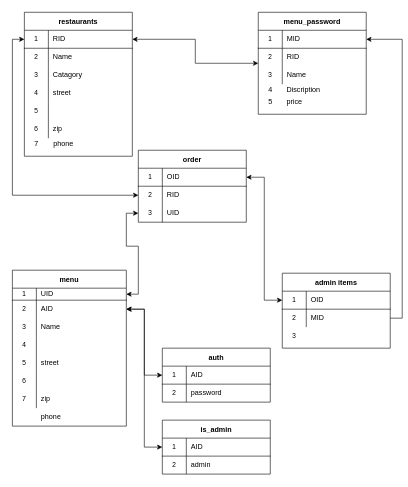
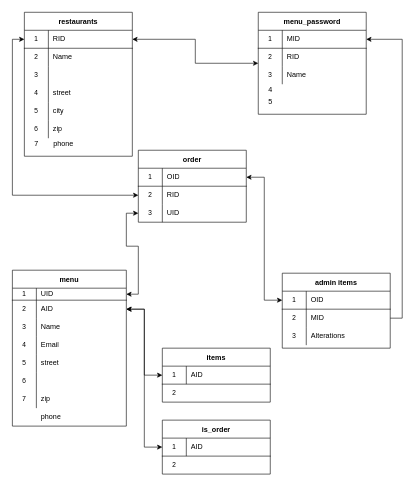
- <mxCell id="11" value="Catagory" style="shape=partialRectangle;html=1;whiteSpace=wrap;connectable=0;fillColor=none;top=0;left=0;bottom=0;right=0;align=left;spacingLeft=6;overflow=hidden;pointerEvents=1;" vertex="1" parent="9"><mxGeometry x="40" width="140" height="30" as="geometry"><mxRectangle width="140" height="30" as="alternateBounds" /></mxGeometry></mxCell>
- <mxCell id="33" value="Discription" style="text;html=1;align=center;verticalAlign=middle;resizable=0;points=[];autosize=1;strokeColor=none;fillColor=none;" vertex="1" parent="1"><mxGeometry x="470" y="140" width="70" height="20" as="geometry" /></mxCell>
- <mxCell id="35" value="price" style="text;html=1;align=center;verticalAlign=middle;resizable=0;points=[];autosize=1;strokeColor=none;fillColor=none;" vertex="1" parent="1"><mxGeometry x="470" y="160" width="40" height="20" as="geometry" /></mxCell>
+ <mxCell id="17" value="city" style="shape=partialRectangle;html=1;whiteSpace=wrap;connectable=0;fillColor=none;top=0;left=0;bottom=0;right=0;align=left;spacingLeft=6;overflow=hidden;pointerEvents=1;" vertex="1" parent="15"><mxGeometry x="40" width="140" height="30" as="geometry"><mxRectangle width="140" height="30" as="alternateBounds" /></mxGeometry></mxCell>
+ <mxCell id="80" value="Alterations" style="shape=partialRectangle;html=1;whiteSpace=wrap;connectable=0;fillColor=none;top=0;left=0;bottom=0;right=0;align=left;spacingLeft=6;overflow=hidden;pointerEvents=1;" vertex="1" parent="78"><mxGeometry x="40" width="140" height="30" as="geometry"><mxRectangle width="140" height="30" as="alternateBounds" /></mxGeometry></mxCell>
+ <mxCell id="60" value="Email" style="shape=partialRectangle;html=1;whiteSpace=wrap;connectable=0;fillColor=none;top=0;left=0;bottom=0;right=0;align=left;spacingLeft=6;overflow=hidden;pointerEvents=1;" vertex="1" parent="58"><mxGeometry x="40" width="150" height="30" as="geometry"><mxRectangle width="150" height="30" as="alternateBounds" /></mxGeometry></mxCell>
- <mxCell id="83" value="auth" style="shape=table;startSize=30;container=1;collapsible=0;childLayout=tableLayout;fixedRows=1;rowLines=0;fontStyle=1;align=center;pointerEvents=1;" vertex="1" parent="1"><mxGeometry x="270" y="580" width="180" height="90" as="geometry" /></mxCell>
+ <mxCell id="83" value="items" style="shape=table;startSize=30;container=1;collapsible=0;childLayout=tableLayout;fixedRows=1;rowLines=0;fontStyle=1;align=center;pointerEvents=1;" vertex="1" parent="1"><mxGeometry x="270" y="580" width="180" height="90" as="geometry" /></mxCell>
- <mxCell id="89" value="password" style="shape=partialRectangle;html=1;whiteSpace=wrap;connectable=0;fillColor=none;top=0;left=0;bottom=0;right=0;align=left;spacingLeft=6;overflow=hidden;pointerEvents=1;" vertex="1" parent="87"><mxGeometry x="40" width="140" height="30" as="geometry"><mxRectangle width="140" height="30" as="alternateBounds" /></mxGeometry></mxCell>
- <mxCell id="91" value="is_admin" style="shape=table;startSize=30;container=1;collapsible=0;childLayout=tableLayout;fixedRows=1;rowLines=0;fontStyle=1;align=center;pointerEvents=1;" vertex="1" parent="1"><mxGeometry x="270" y="700" width="180" height="90" as="geometry" /></mxCell>
+ <mxCell id="91" value="is_order" style="shape=table;startSize=30;container=1;collapsible=0;childLayout=tableLayout;fixedRows=1;rowLines=0;fontStyle=1;align=center;pointerEvents=1;" vertex="1" parent="1"><mxGeometry x="270" y="700" width="180" height="90" as="geometry" /></mxCell>
- <mxCell id="97" value="admin" style="shape=partialRectangle;html=1;whiteSpace=wrap;connectable=0;fillColor=none;top=0;left=0;bottom=0;right=0;align=left;spacingLeft=6;overflow=hidden;pointerEvents=1;" vertex="1" parent="95"><mxGeometry x="40" width="140" height="30" as="geometry"><mxRectangle width="140" height="30" as="alternateBounds" /></mxGeometry></mxCell>
